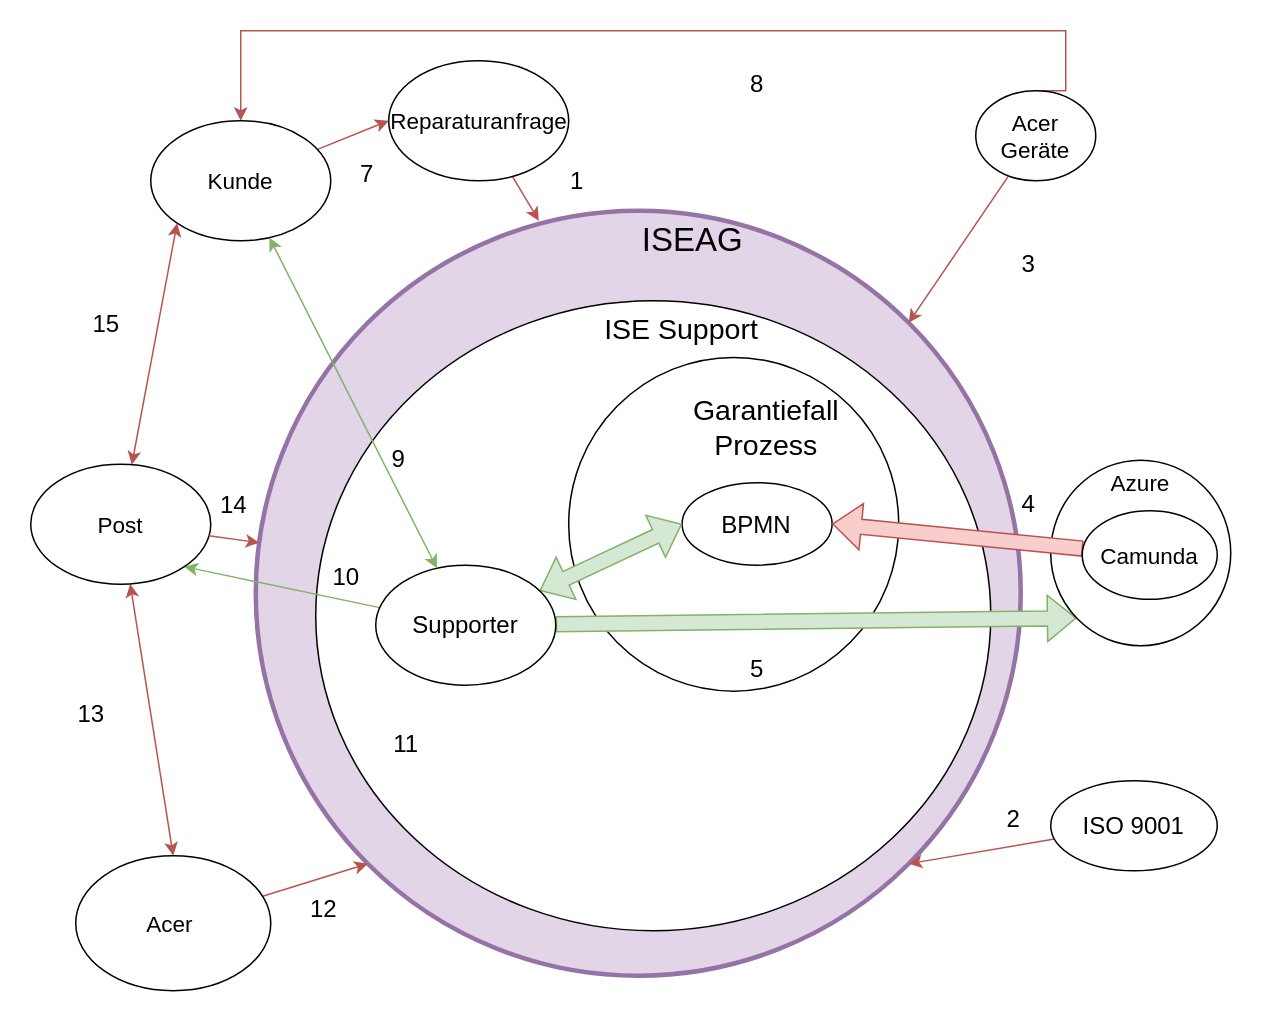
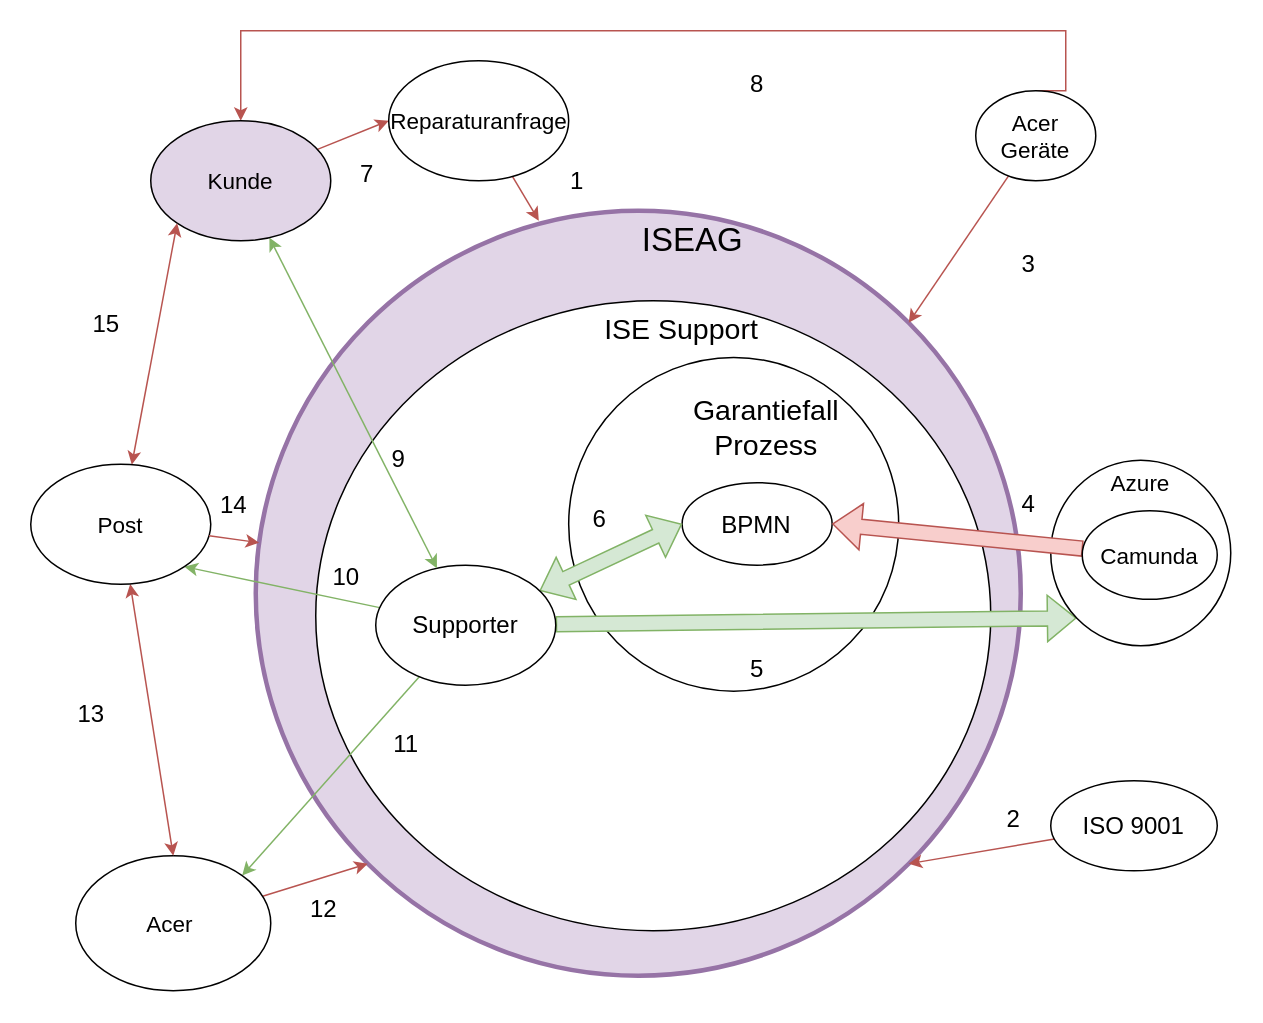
- <mxCell id="21" value="&lt;font style=&quot;font-size: 15px;&quot;&gt;Kunde&lt;/font&gt;" style="ellipse;whiteSpace=wrap;html=1;" parent="1" vertex="1"><mxGeometry x="100" y="80" width="120" height="80" as="geometry" /></mxCell>
+ <mxCell id="21" value="&lt;font style=&quot;font-size: 15px;&quot;&gt;Kunde&lt;/font&gt;" style="ellipse;whiteSpace=wrap;html=1;fillColor=#e1d5e7;" parent="1" vertex="1"><mxGeometry x="100" y="80" width="120" height="80" as="geometry" /></mxCell>
+ <mxCell id="38" value="&lt;font style=&quot;font-size: 16px;&quot;&gt;6&lt;/font&gt;" style="text;html=1;align=center;verticalAlign=middle;resizable=0;points=[];autosize=1;strokeColor=none;fillColor=none;" vertex="1" parent="1"><mxGeometry x="384" y="330" width="30" height="30" as="geometry" /></mxCell>
+ <mxCell id="13" style="rounded=0;orthogonalLoop=1;jettySize=auto;html=1;entryX=1;entryY=0;entryDx=0;entryDy=0;fillColor=#d5e8d4;strokeColor=#82b366;" parent="1" source="15" target="23" edge="1"><mxGeometry relative="1" as="geometry" /></mxCell>
